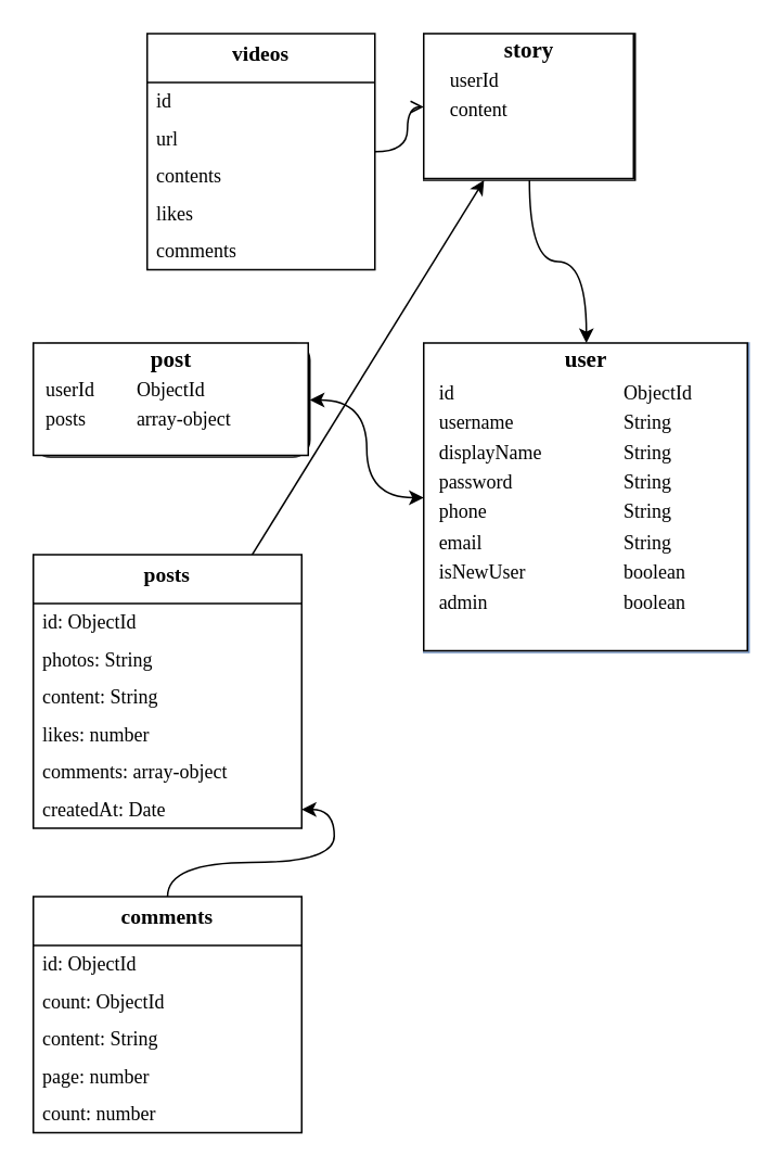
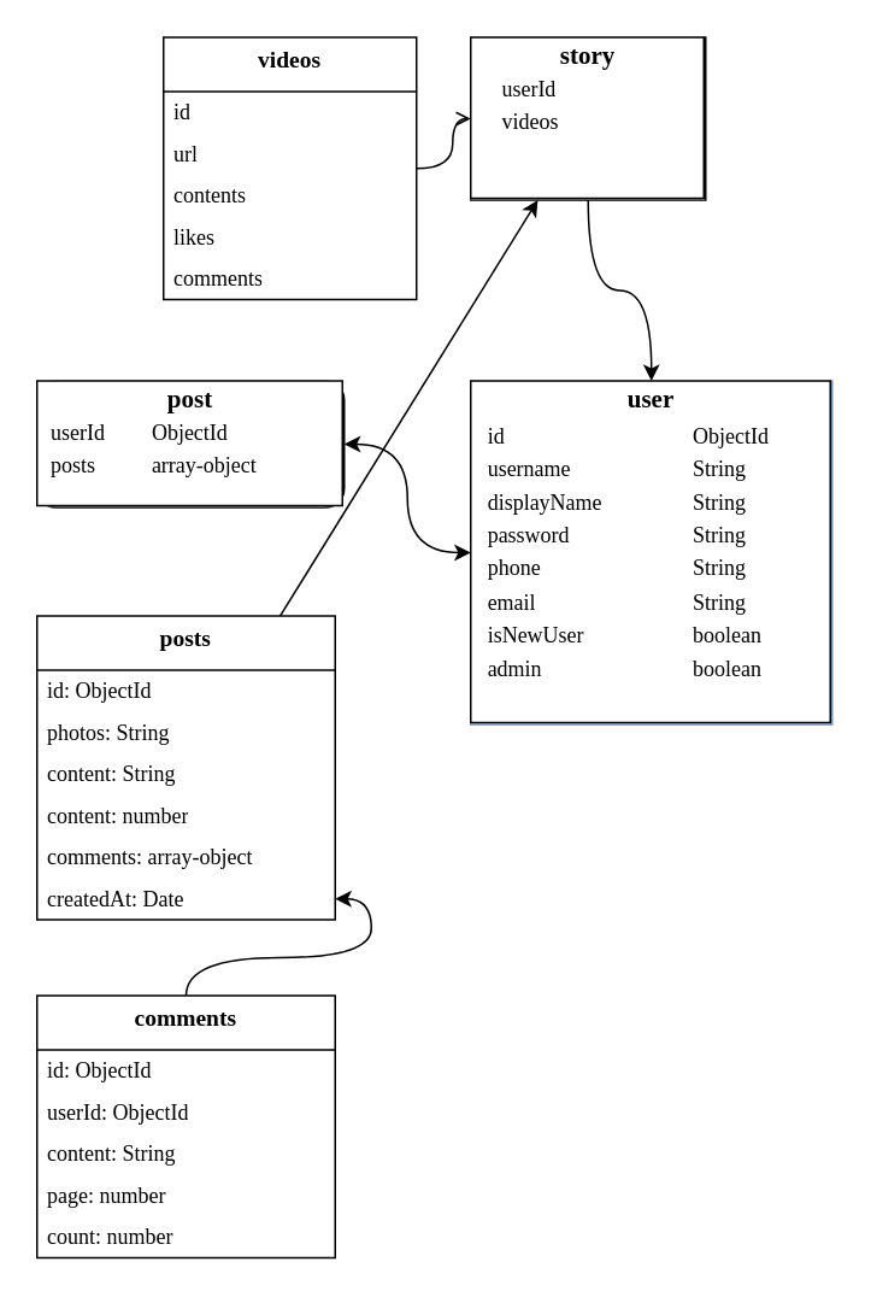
- <mxCell id="14" value="&lt;div style=&quot;text-align: center; box-sizing: border-box; width: 100%; background-image: initial; background-position: initial; background-size: initial; background-repeat: initial; background-attachment: initial; background-origin: initial; background-clip: initial; padding: 2px;&quot;&gt;&lt;span style=&quot;font-size: 14px;&quot;&gt;&lt;b&gt;story&lt;/b&gt;&lt;/span&gt;&lt;br&gt;&lt;table style=&quot;font-size: 1em; text-align: left; width: 100%;&quot; cellpadding=&quot;2&quot; cellspacing=&quot;0&quot;&gt;&lt;tbody&gt;&lt;tr&gt;&lt;td&gt;&lt;br&gt;&lt;/td&gt;&lt;td&gt;userId&lt;/td&gt;&lt;/tr&gt;&lt;tr&gt;&lt;td&gt;&lt;br&gt;&lt;/td&gt;&lt;td&gt;content&lt;/td&gt;&lt;/tr&gt;&lt;/tbody&gt;&lt;/table&gt;&lt;/div&gt;" style="verticalAlign=top;align=left;overflow=fill;html=1;rounded=0;shadow=0;glass=0;strokeColor=default;spacing=9;fontFamily=Comic Sans MS;fontSize=12;fontColor=default;fillColor=default;gradientColor=none;textDirection=ltr;labelBackgroundColor=default;labelBorderColor=default;fillStyle=solid;whiteSpace=wrap;" vertex="1" parent="1"><mxGeometry x="260" y="20" width="130" height="90" as="geometry" /></mxCell>
+ <mxCell id="14" value="&lt;div style=&quot;text-align: center; box-sizing: border-box; width: 100%; background-image: initial; background-position: initial; background-size: initial; background-repeat: initial; background-attachment: initial; background-origin: initial; background-clip: initial; padding: 2px;&quot;&gt;&lt;span style=&quot;font-size: 14px;&quot;&gt;&lt;b&gt;story&lt;/b&gt;&lt;/span&gt;&lt;br&gt;&lt;table style=&quot;font-size: 1em; text-align: left; width: 100%;&quot; cellpadding=&quot;2&quot; cellspacing=&quot;0&quot;&gt;&lt;tbody&gt;&lt;tr&gt;&lt;td&gt;&lt;br&gt;&lt;/td&gt;&lt;td&gt;userId&lt;/td&gt;&lt;/tr&gt;&lt;tr&gt;&lt;td&gt;&lt;br&gt;&lt;/td&gt;&lt;td&gt;videos&lt;/td&gt;&lt;/tr&gt;&lt;/tbody&gt;&lt;/table&gt;&lt;/div&gt;" style="verticalAlign=top;align=left;overflow=fill;html=1;rounded=0;shadow=0;glass=0;strokeColor=default;spacing=9;fontFamily=Comic Sans MS;fontSize=12;fontColor=default;fillColor=default;gradientColor=none;textDirection=ltr;labelBackgroundColor=default;labelBorderColor=default;fillStyle=solid;whiteSpace=wrap;" vertex="1" parent="1"><mxGeometry x="260" y="20" width="130" height="90" as="geometry" /></mxCell>
- <mxCell id="10" value="likes: number" style="text;strokeColor=none;fillColor=none;align=left;verticalAlign=middle;spacingLeft=4;spacingRight=4;overflow=hidden;points=[[0,0.5],[1,0.5]];portConstraint=eastwest;rotatable=0;whiteSpace=wrap;html=1;fontSize=12;fontFamily=Comic Sans MS;fontColor=default;" parent="6" vertex="1"><mxGeometry y="99" width="165" height="23" as="geometry" /></mxCell>
+ <mxCell id="10" value="content: number" style="text;strokeColor=none;fillColor=none;align=left;verticalAlign=middle;spacingLeft=4;spacingRight=4;overflow=hidden;points=[[0,0.5],[1,0.5]];portConstraint=eastwest;rotatable=0;whiteSpace=wrap;html=1;fontSize=12;fontFamily=Comic Sans MS;fontColor=default;" parent="6" vertex="1"><mxGeometry y="99" width="165" height="23" as="geometry" /></mxCell>
- <mxCell id="25" value="count: ObjectId" style="text;strokeColor=none;fillColor=none;align=left;verticalAlign=middle;spacingLeft=4;spacingRight=4;overflow=hidden;points=[[0,0.5],[1,0.5]];portConstraint=eastwest;rotatable=0;whiteSpace=wrap;html=1;fontSize=12;fontFamily=Comic Sans MS;fontColor=default;" vertex="1" parent="23"><mxGeometry y="53" width="165" height="23" as="geometry" /></mxCell>
+ <mxCell id="25" value="userId: ObjectId" style="text;strokeColor=none;fillColor=none;align=left;verticalAlign=middle;spacingLeft=4;spacingRight=4;overflow=hidden;points=[[0,0.5],[1,0.5]];portConstraint=eastwest;rotatable=0;whiteSpace=wrap;html=1;fontSize=12;fontFamily=Comic Sans MS;fontColor=default;" vertex="1" parent="23"><mxGeometry y="53" width="165" height="23" as="geometry" /></mxCell>
